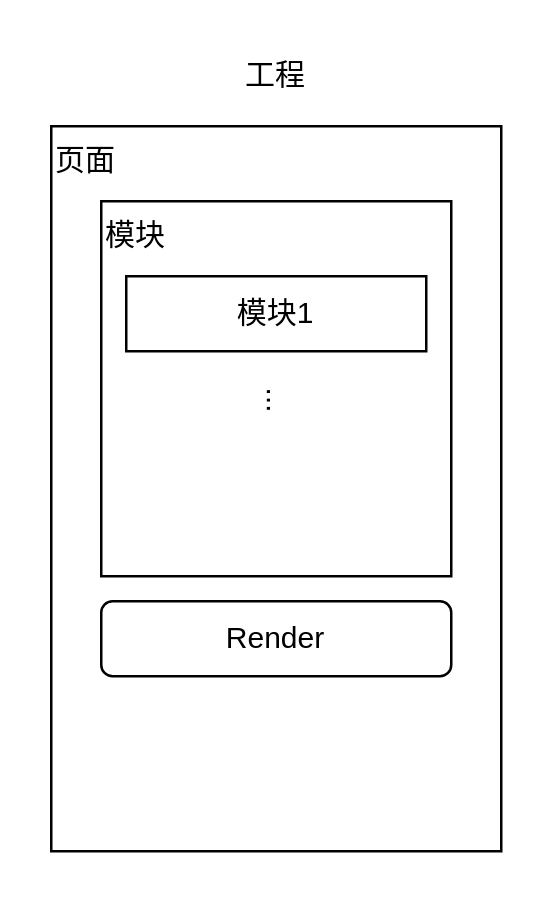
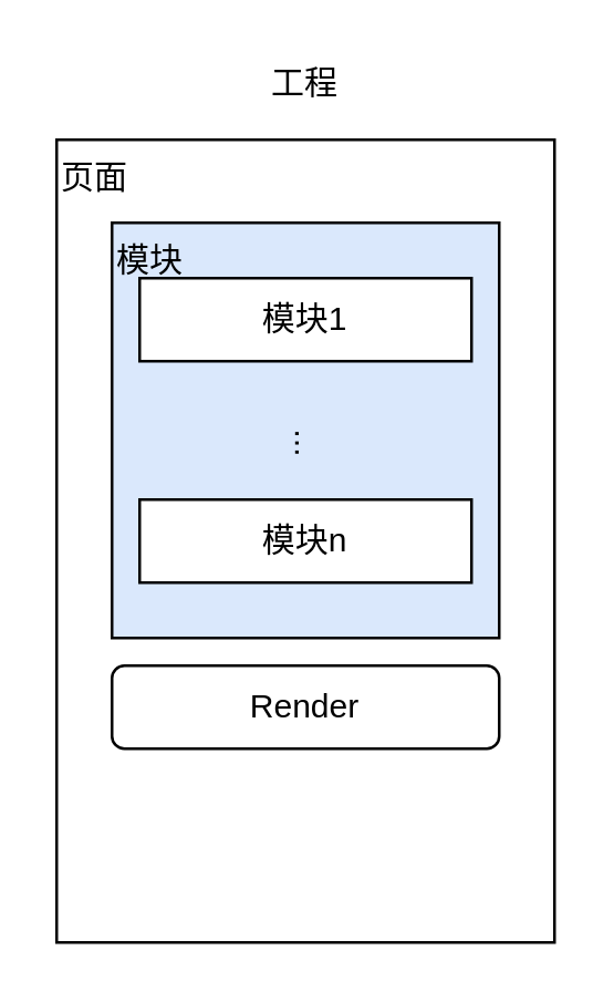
- <mxCell id="5" value="模块1" style="rounded=0;whiteSpace=wrap;html=1;" vertex="1" parent="1"><mxGeometry x="50" y="110" width="120" height="30" as="geometry" /></mxCell>
+ <mxCell id="5" value="模块1" style="rounded=0;whiteSpace=wrap;html=1;" vertex="1" parent="1"><mxGeometry x="50" y="100" width="120" height="30" as="geometry" /></mxCell>
- <mxCell id="3" value="模块" style="rounded=0;whiteSpace=wrap;html=1;align=left;verticalAlign=top;" vertex="1" parent="1"><mxGeometry x="40" y="80" width="140" height="150" as="geometry" /></mxCell>
+ <mxCell id="3" value="模块" style="rounded=0;whiteSpace=wrap;html=1;align=left;verticalAlign=top;fillColor=#dae8fc;" vertex="1" parent="1"><mxGeometry x="40" y="80" width="140" height="150" as="geometry" /></mxCell>
+ <mxCell id="6" value="模块n" style="rounded=0;whiteSpace=wrap;html=1;" vertex="1" parent="1"><mxGeometry x="50" y="180" width="120" height="30" as="geometry" /></mxCell>
